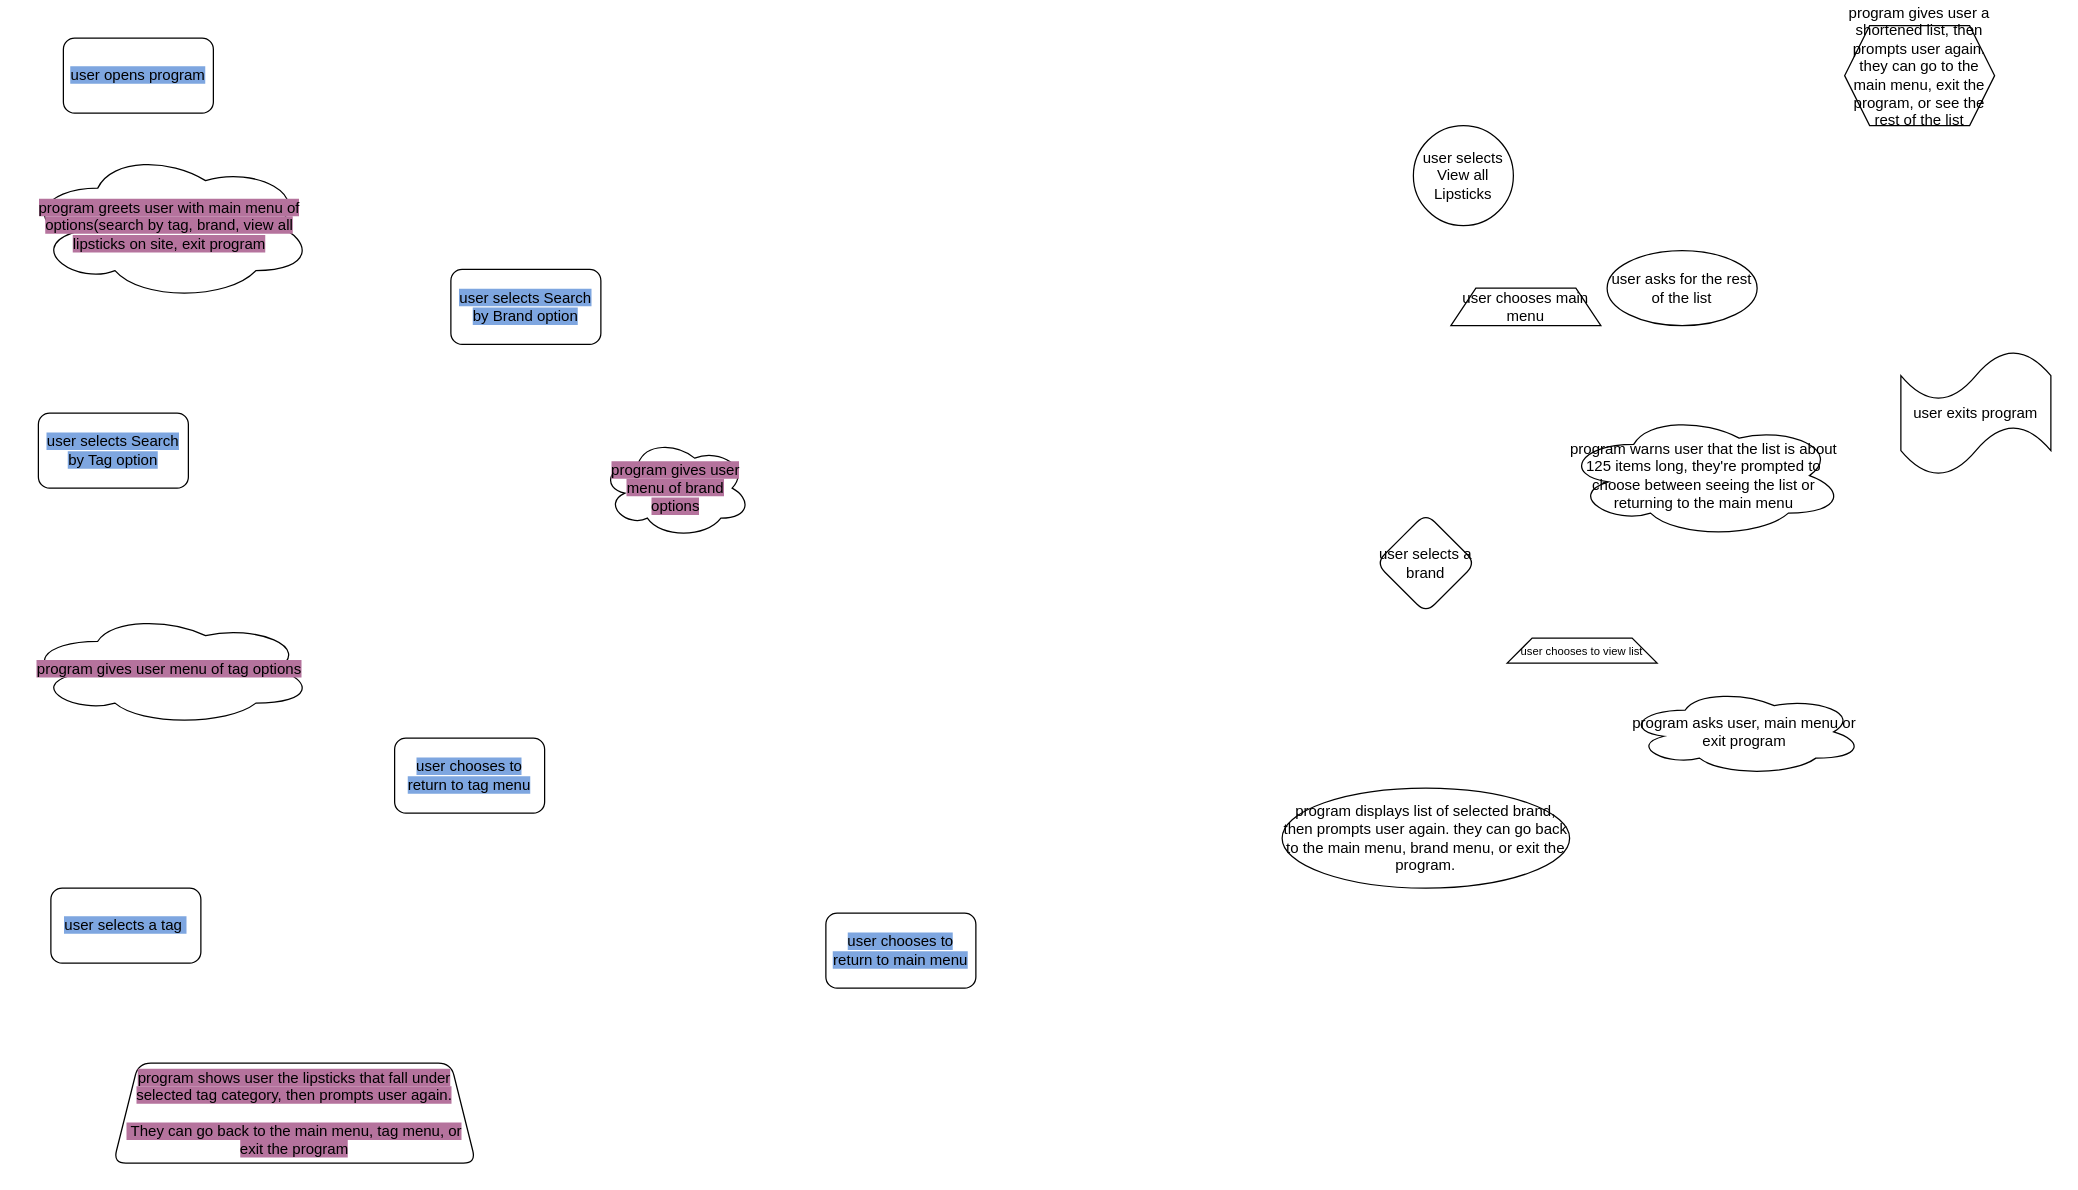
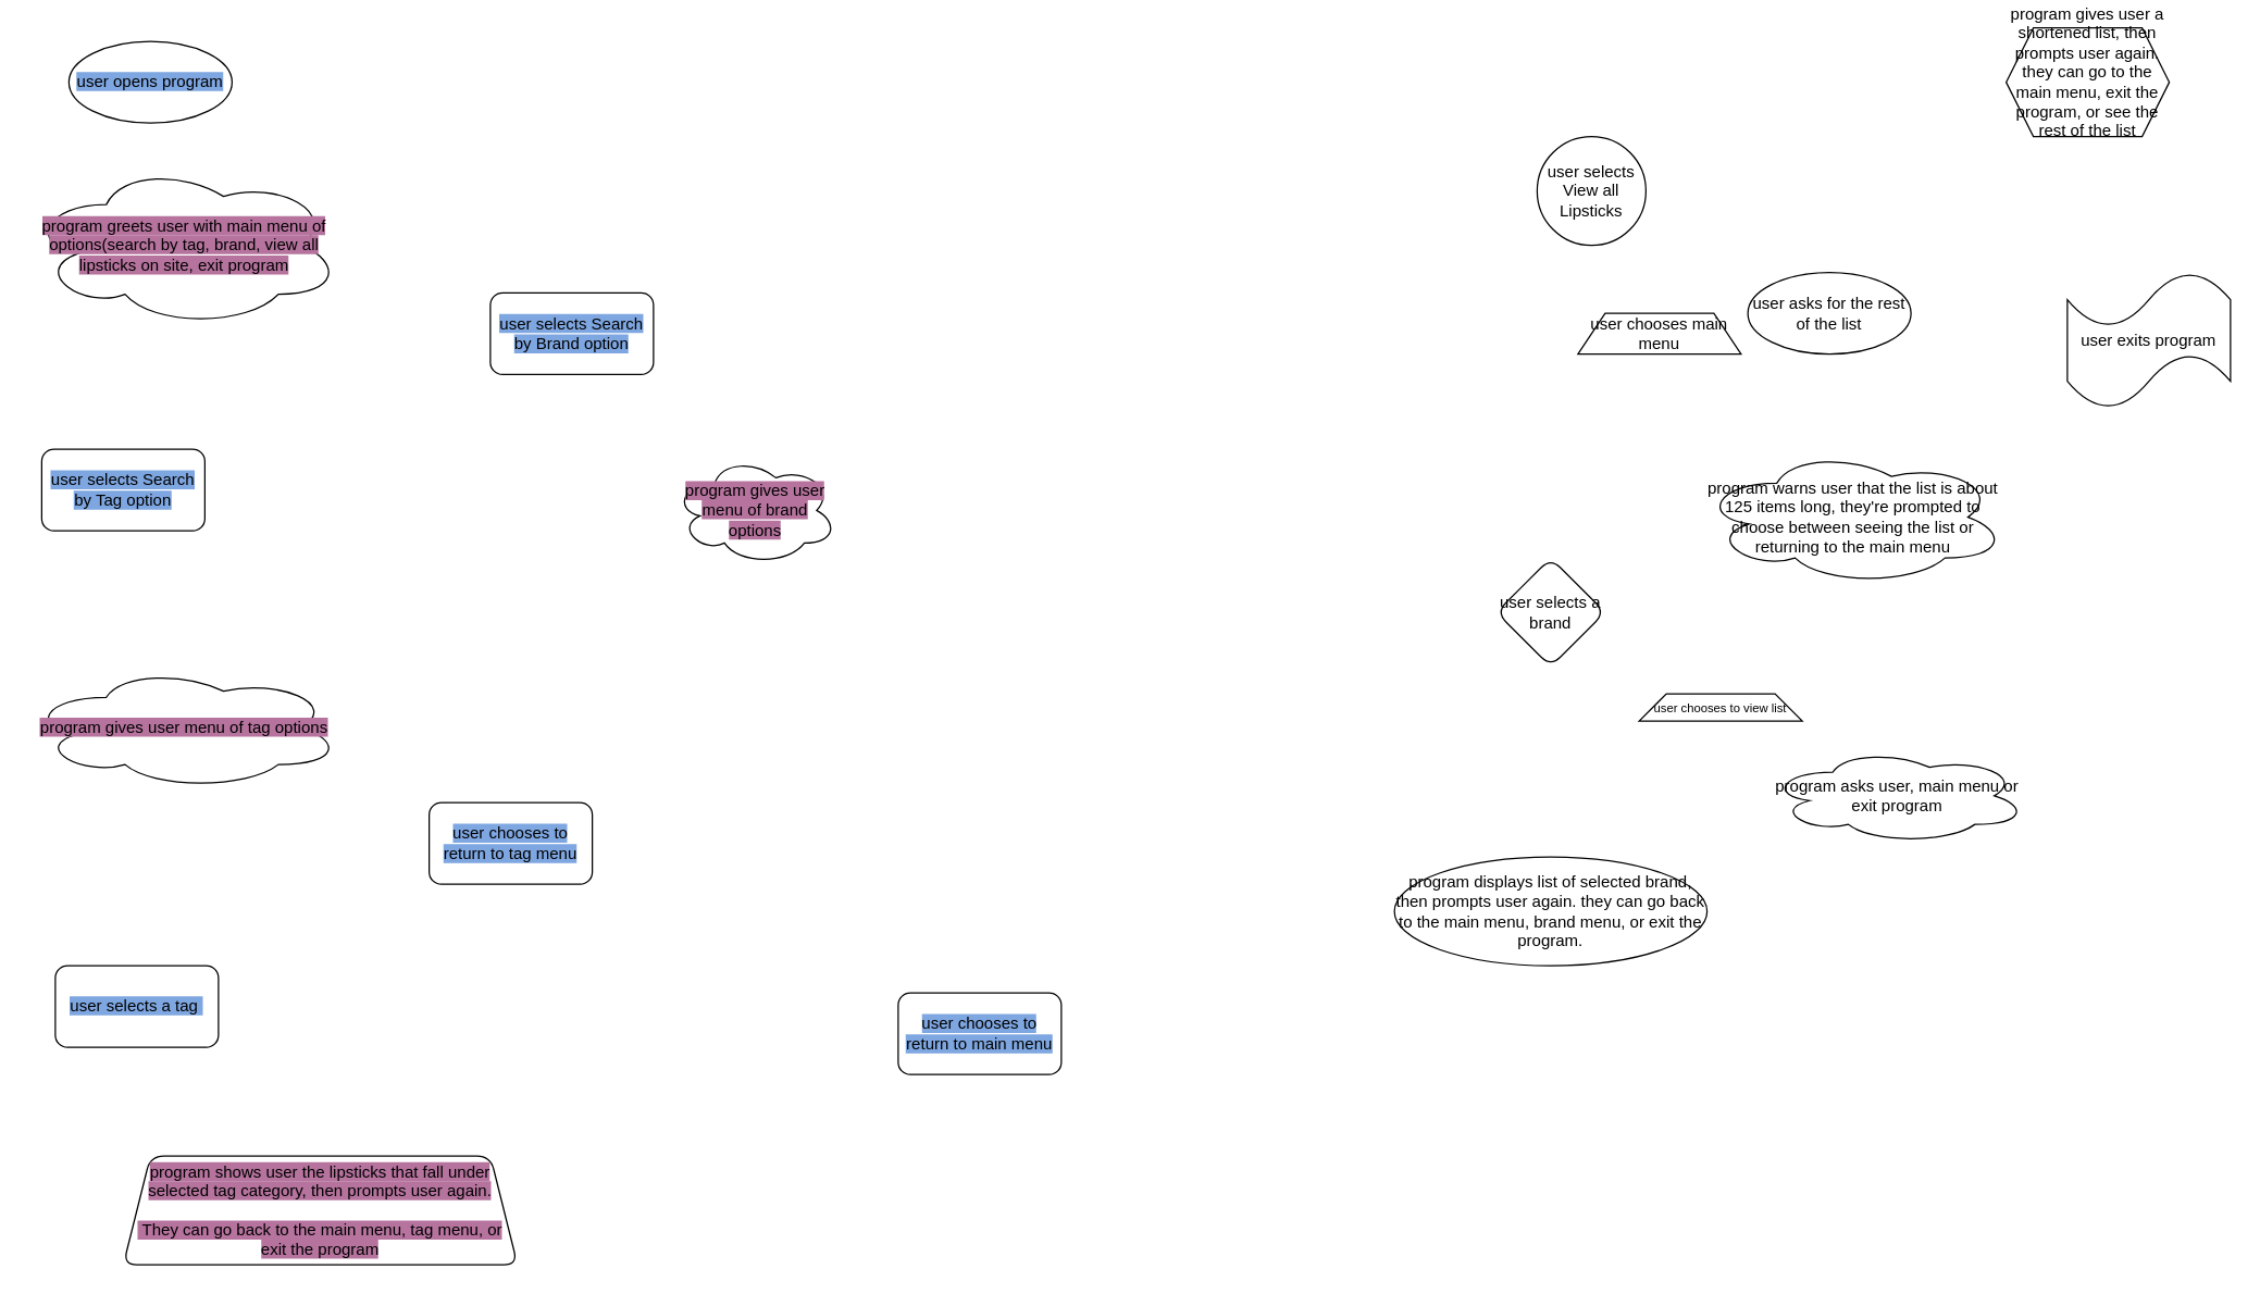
- <mxCell id="2" value="&lt;span style=&quot;background-color: rgb(126 , 166 , 224)&quot;&gt;user opens program&lt;/span&gt;" style="rounded=1;whiteSpace=wrap;html=1;" vertex="1" parent="1"><mxGeometry x="50" y="30" width="120" height="60" as="geometry" /></mxCell>
+ <mxCell id="2" value="&lt;span style=&quot;background-color: rgb(126 , 166 , 224)&quot;&gt;user opens program&lt;/span&gt;" style="ellipse;whiteSpace=wrap;html=1;" vertex="1" parent="1"><mxGeometry x="50" y="30" width="120" height="60" as="geometry" /></mxCell>
- <mxCell id="7" value="user exits program" style="shape=tape;whiteSpace=wrap;html=1;" vertex="1" parent="1"><mxGeometry x="1520" y="280" width="120" height="100" as="geometry" /></mxCell>
+ <mxCell id="7" value="user exits program" style="shape=tape;whiteSpace=wrap;html=1;" vertex="1" parent="1"><mxGeometry x="1520" y="200" width="120" height="100" as="geometry" /></mxCell>
- <mxCell id="4" value="&lt;span style=&quot;background-color: rgb(181 , 115 , 157)&quot;&gt;program gives user menu of brand options&lt;/span&gt;" style="ellipse;shape=cloud;whiteSpace=wrap;html=1;rounded=1;" vertex="1" parent="1"><mxGeometry x="480" y="350" width="120" height="80" as="geometry" /></mxCell>
+ <mxCell id="4" value="&lt;span style=&quot;background-color: rgb(181 , 115 , 157)&quot;&gt;program gives user menu of brand options&lt;/span&gt;" style="ellipse;shape=cloud;whiteSpace=wrap;html=1;rounded=1;" vertex="1" parent="1"><mxGeometry x="495" y="335" width="120" height="80" as="geometry" /></mxCell>
